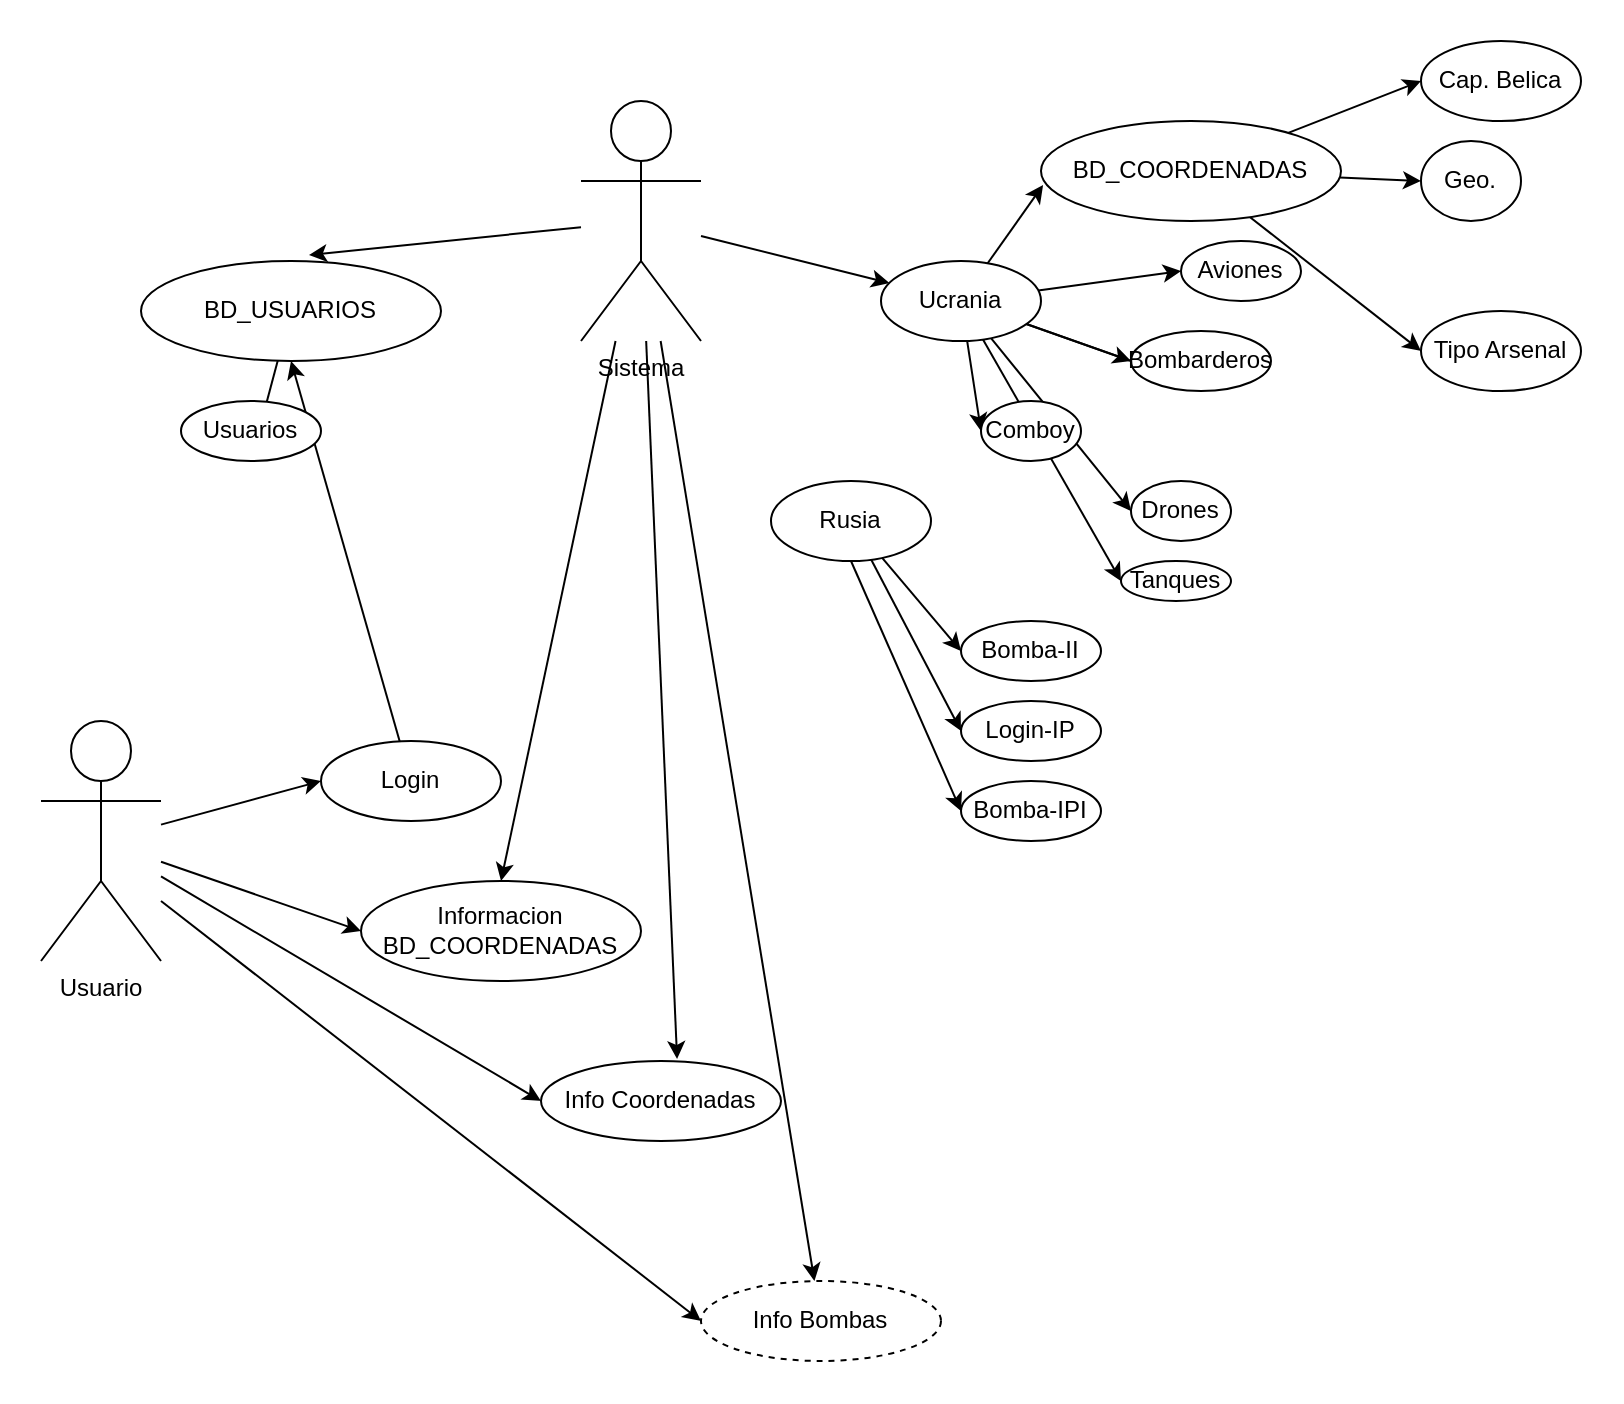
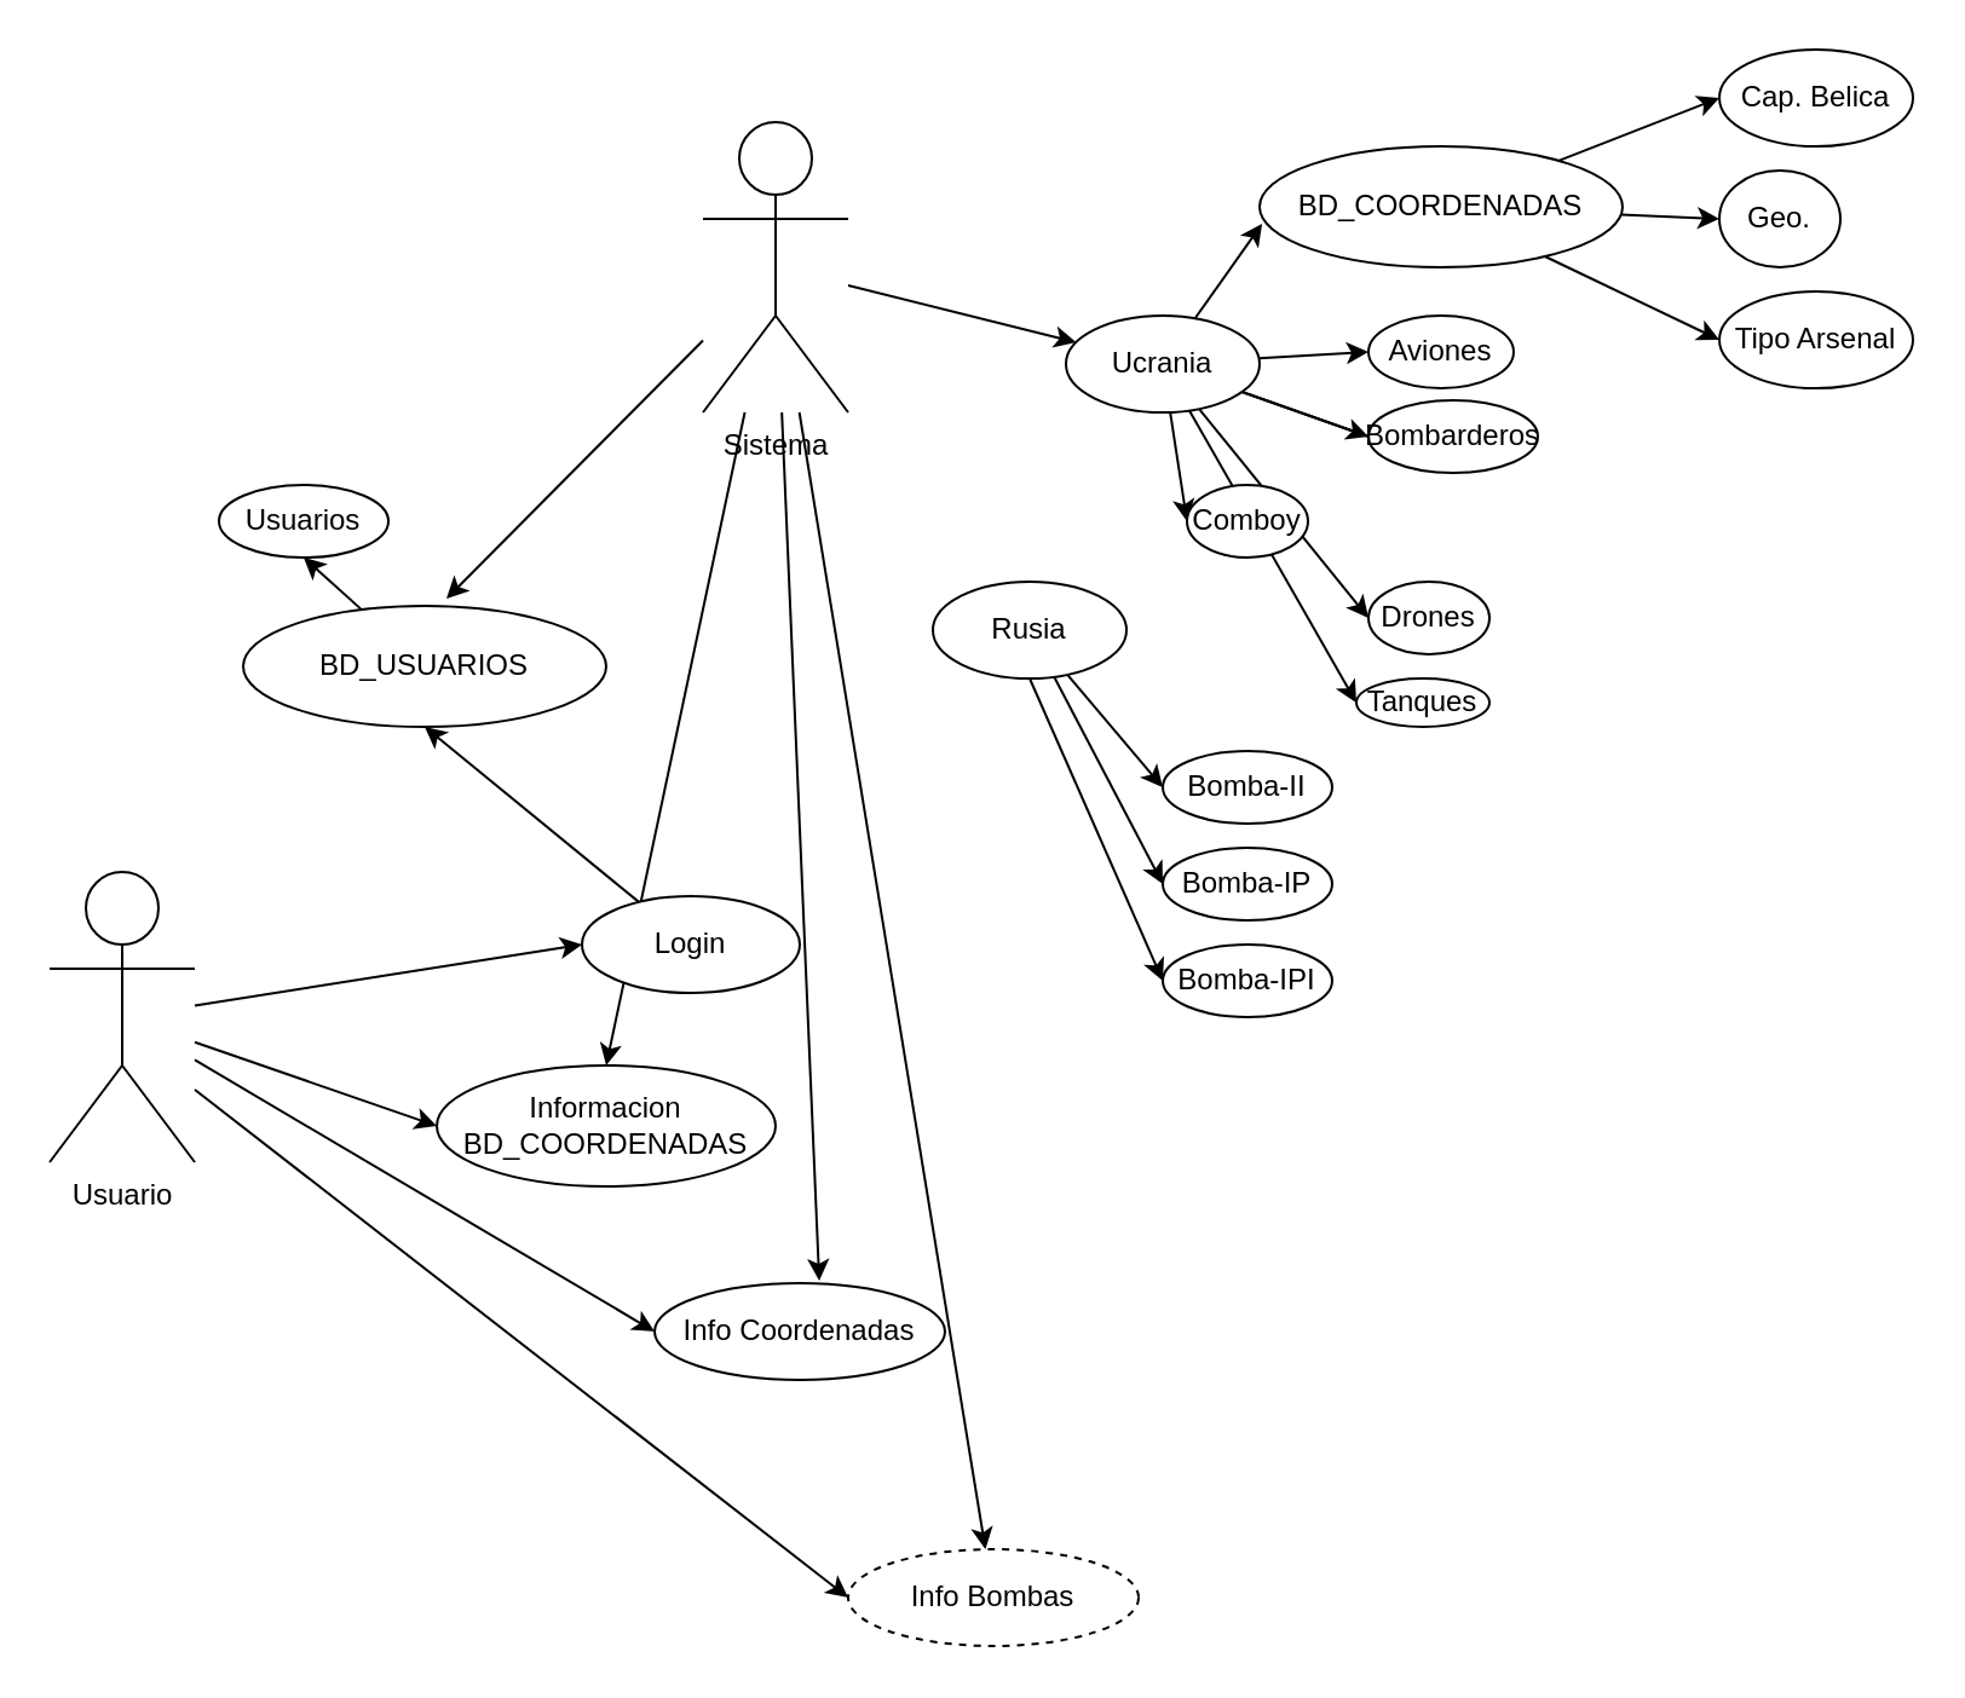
- <mxCell id="35" value="Aviones" style="ellipse;whiteSpace=wrap;html=1;" vertex="1" parent="1"><mxGeometry x="590" y="120" width="60" height="30" as="geometry" /></mxCell>
+ <mxCell id="35" value="Aviones" style="ellipse;whiteSpace=wrap;html=1;" vertex="1" parent="1"><mxGeometry x="565" y="130" width="60" height="30" as="geometry" /></mxCell>
- <mxCell id="31" value="BD_USUARIOS" style="ellipse;whiteSpace=wrap;html=1;" vertex="1" parent="1"><mxGeometry x="70" y="130" width="150" height="50" as="geometry" /></mxCell>
+ <mxCell id="31" value="BD_USUARIOS" style="ellipse;whiteSpace=wrap;html=1;" vertex="1" parent="1"><mxGeometry x="100" y="250" width="150" height="50" as="geometry" /></mxCell>
- <mxCell id="34" value="Tipo Arsenal" style="ellipse;whiteSpace=wrap;html=1;" vertex="1" parent="1"><mxGeometry x="710" y="155" width="80" height="40" as="geometry" /></mxCell>
+ <mxCell id="34" value="Tipo Arsenal" style="ellipse;whiteSpace=wrap;html=1;" vertex="1" parent="1"><mxGeometry x="710" y="120" width="80" height="40" as="geometry" /></mxCell>
- <mxCell id="42" value="Login-IP" style="ellipse;whiteSpace=wrap;html=1;" vertex="1" parent="1"><mxGeometry x="480" y="350" width="70" height="30" as="geometry" /></mxCell>
+ <mxCell id="42" value="Bomba-IP" style="ellipse;whiteSpace=wrap;html=1;" vertex="1" parent="1"><mxGeometry x="480" y="350" width="70" height="30" as="geometry" /></mxCell>
- <mxCell id="14" value="Login" style="ellipse;whiteSpace=wrap;html=1;" vertex="1" parent="1"><mxGeometry x="160" y="370" width="90" height="40" as="geometry" /></mxCell>
+ <mxCell id="14" value="Login" style="ellipse;whiteSpace=wrap;html=1;" vertex="1" parent="1"><mxGeometry x="240" y="370" width="90" height="40" as="geometry" /></mxCell>
